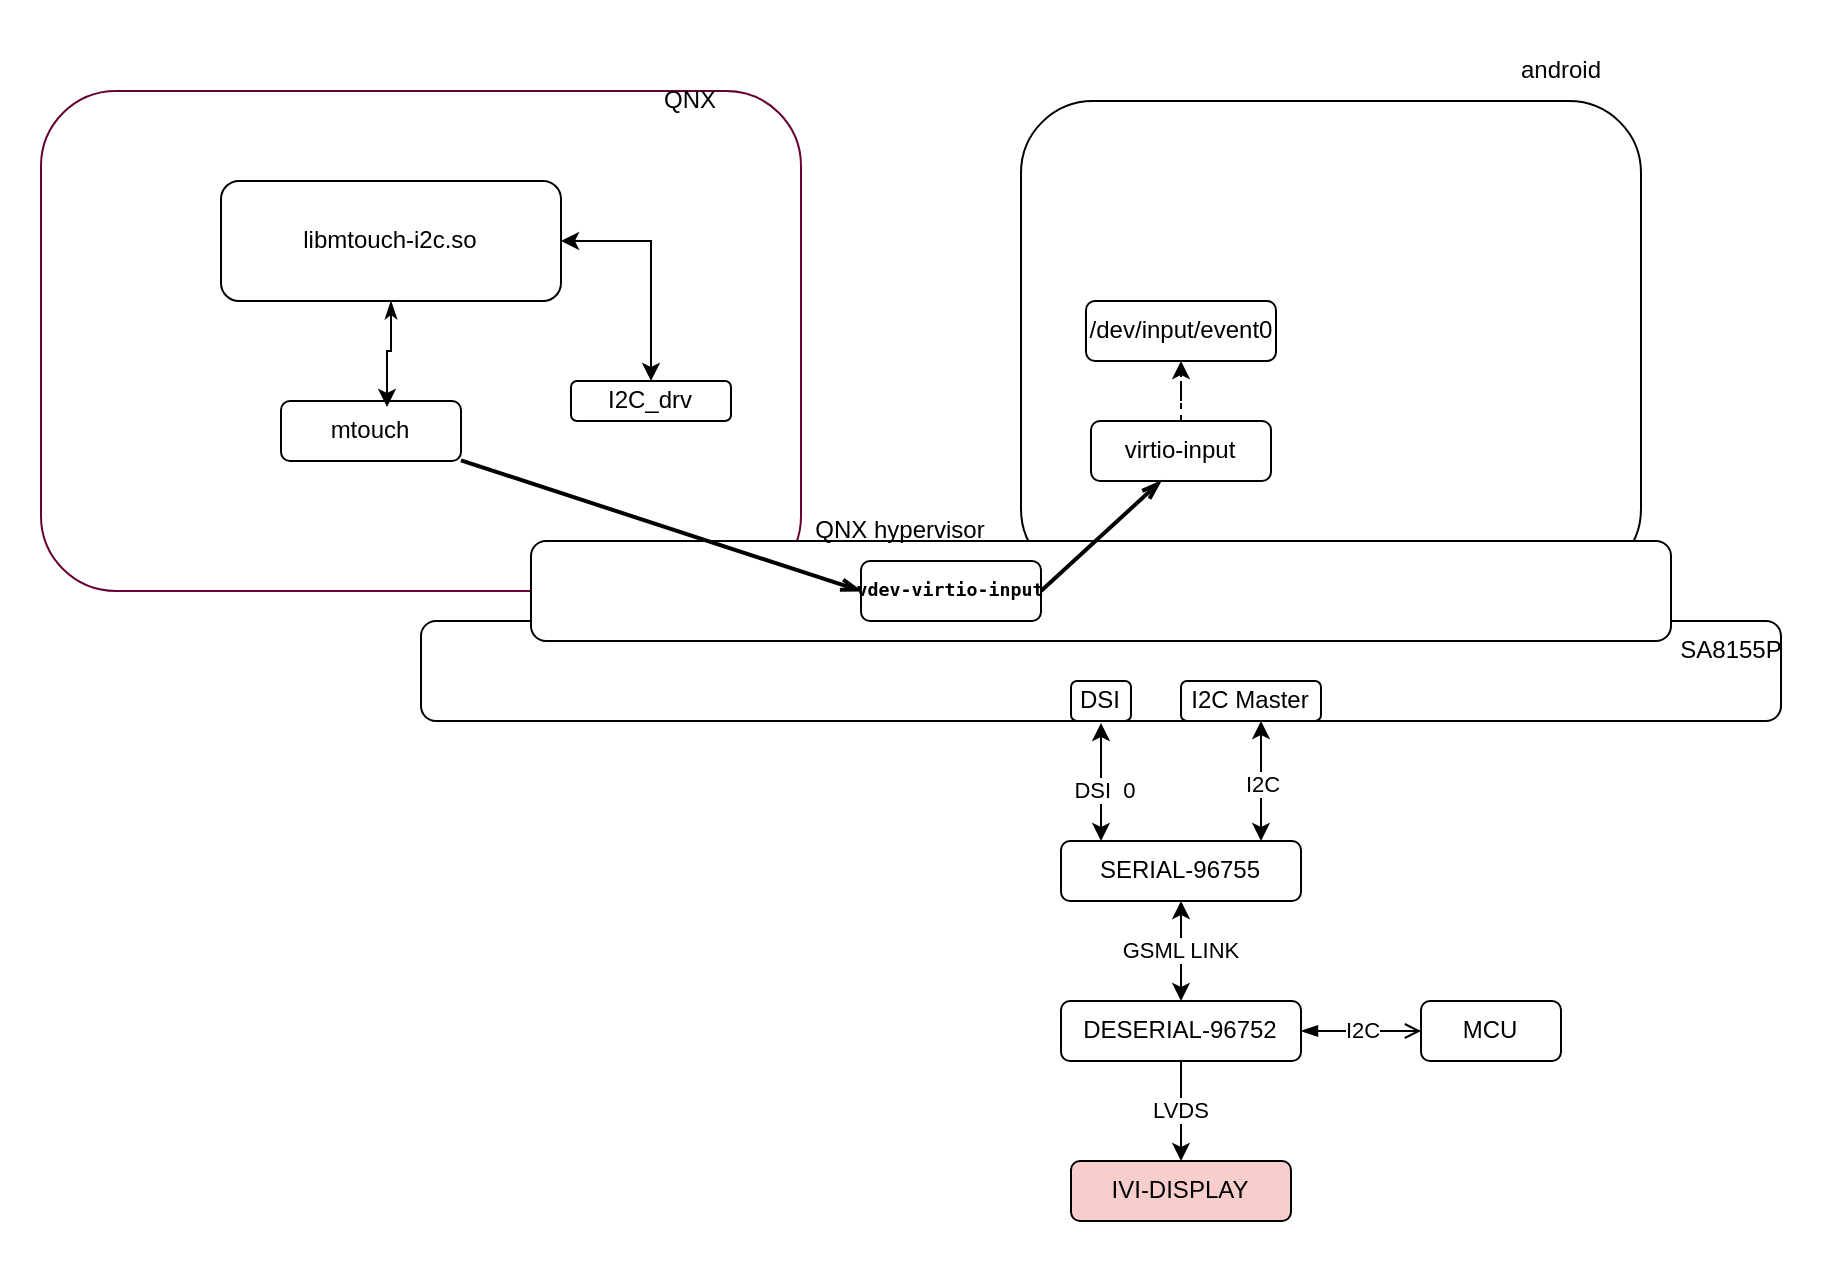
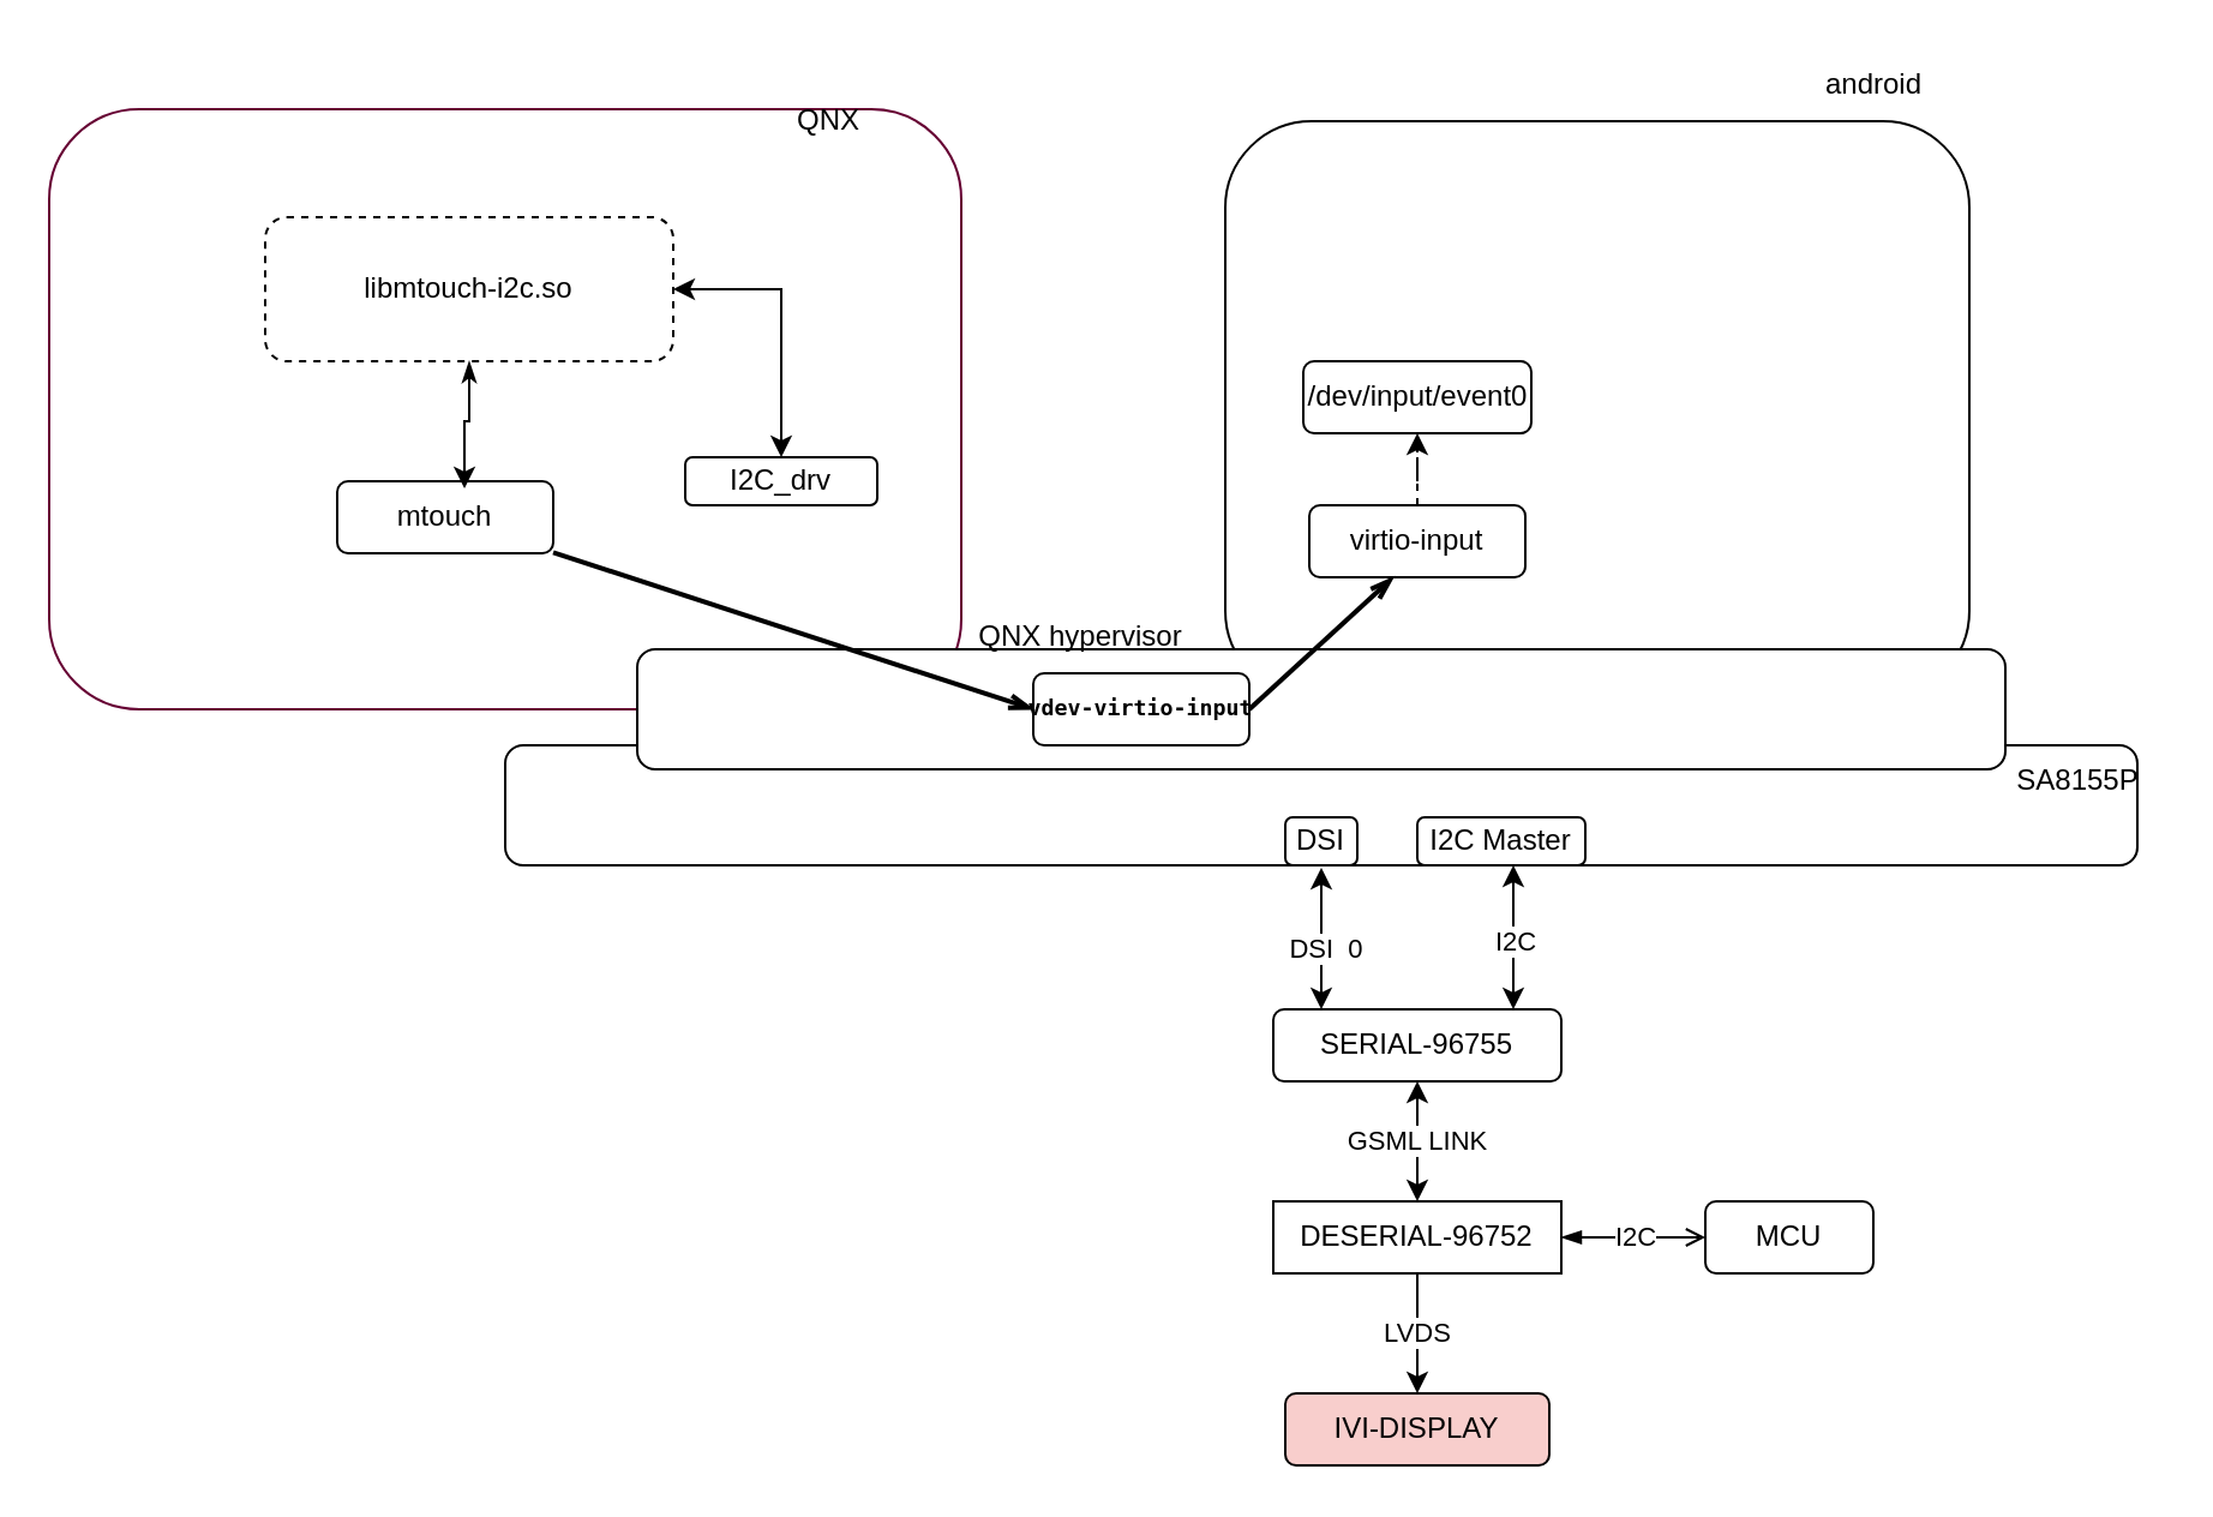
- <mxCell id="35" value="libmtouch-i2c.so" style="rounded=1;whiteSpace=wrap;html=1;" vertex="1" parent="1"><mxGeometry x="110" y="90" width="170" height="60" as="geometry" /></mxCell>
+ <mxCell id="35" value="libmtouch-i2c.so" style="rounded=1;whiteSpace=wrap;html=1;dashed=1;" vertex="1" parent="1"><mxGeometry x="110" y="90" width="170" height="60" as="geometry" /></mxCell>
- <mxCell id="9" value="DESERIAL-96752" style="rounded=1;whiteSpace=wrap;html=1;" parent="1" vertex="1"><mxGeometry x="530" y="500" width="120" height="30" as="geometry" /></mxCell>
+ <mxCell id="9" value="DESERIAL-96752" style="whiteSpace=wrap;html=1;rounded=0;" parent="1" vertex="1"><mxGeometry x="530" y="500" width="120" height="30" as="geometry" /></mxCell>
